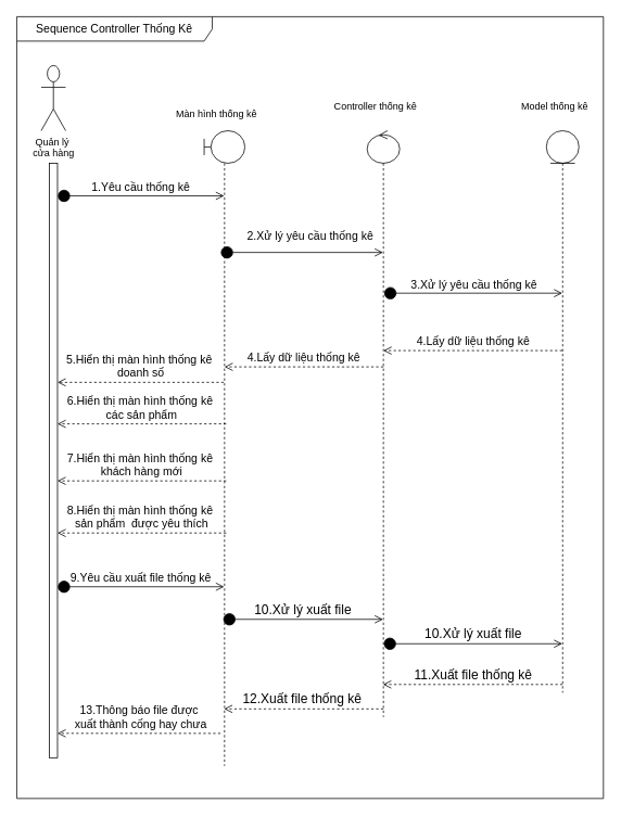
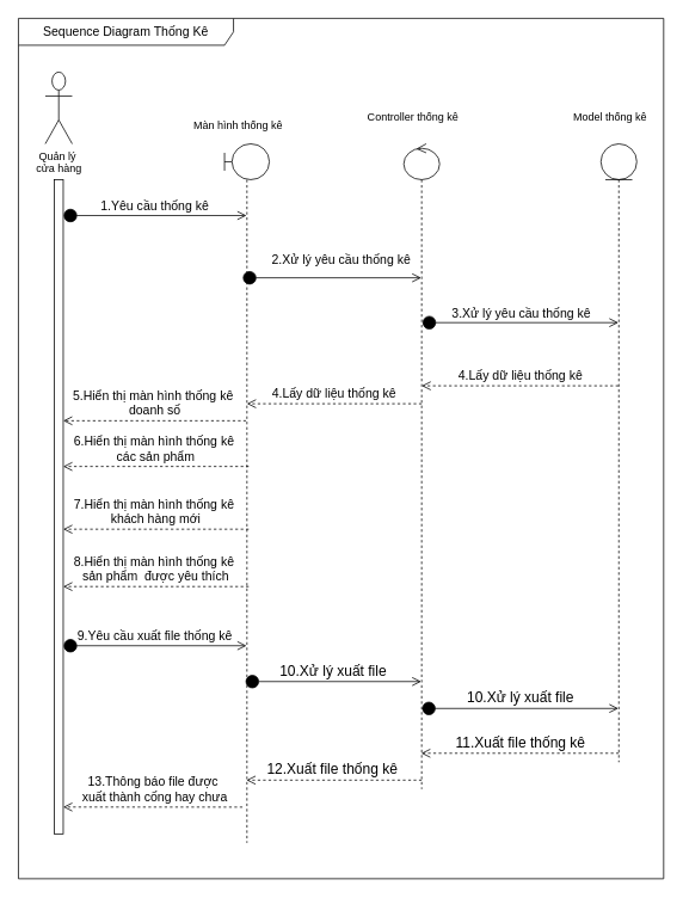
- <mxCell id="25" value="&lt;font style=&quot;font-size: 14px&quot;&gt;Sequence Controller Thống Kê&lt;/font&gt;" style="shape=umlFrame;whiteSpace=wrap;html=1;width=240;height=30;" vertex="1" parent="1"><mxGeometry x="20" y="20" width="720" height="960" as="geometry" /></mxCell>
+ <mxCell id="25" value="&lt;font style=&quot;font-size: 14px&quot;&gt;Sequence Diagram Thống Kê&lt;/font&gt;" style="shape=umlFrame;whiteSpace=wrap;html=1;width=240;height=30;" vertex="1" parent="1"><mxGeometry x="20" y="20" width="720" height="960" as="geometry" /></mxCell>
